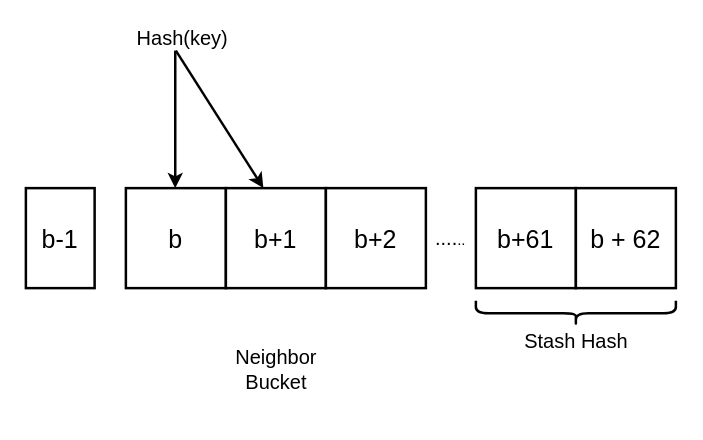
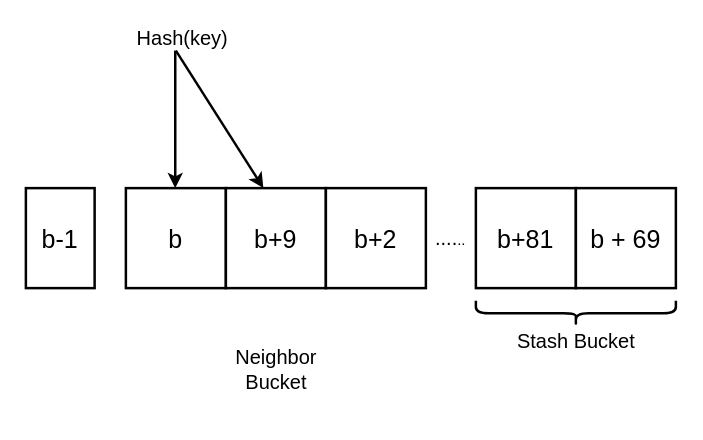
- <mxCell id="4" value="&lt;span style=&quot;font-size: 20px&quot;&gt;b+1&lt;/span&gt;" style="whiteSpace=wrap;html=1;aspect=fixed;strokeWidth=2;" parent="1" vertex="1"><mxGeometry x="180" y="150" width="80" height="80" as="geometry" /></mxCell>
+ <mxCell id="4" value="&lt;span style=&quot;font-size: 20px&quot;&gt;b+9&lt;/span&gt;" style="whiteSpace=wrap;html=1;aspect=fixed;strokeWidth=2;" parent="1" vertex="1"><mxGeometry x="180" y="150" width="80" height="80" as="geometry" /></mxCell>
- <mxCell id="10" value="&lt;font style=&quot;font-size: 20px&quot;&gt;b+61&lt;/font&gt;" style="whiteSpace=wrap;html=1;aspect=fixed;strokeWidth=2;" vertex="1" parent="1"><mxGeometry x="380" y="150" width="80" height="80" as="geometry" /></mxCell>
+ <mxCell id="10" value="&lt;font style=&quot;font-size: 20px&quot;&gt;b+81&lt;/font&gt;" style="whiteSpace=wrap;html=1;aspect=fixed;strokeWidth=2;" vertex="1" parent="1"><mxGeometry x="380" y="150" width="80" height="80" as="geometry" /></mxCell>
- <mxCell id="11" value="&lt;font style=&quot;font-size: 20px&quot;&gt;b + 62&lt;/font&gt;" style="whiteSpace=wrap;html=1;aspect=fixed;strokeWidth=2;" vertex="1" parent="1"><mxGeometry x="460" y="150" width="80" height="80" as="geometry" /></mxCell>
+ <mxCell id="11" value="&lt;font style=&quot;font-size: 20px&quot;&gt;b + 69&lt;/font&gt;" style="whiteSpace=wrap;html=1;aspect=fixed;strokeWidth=2;" vertex="1" parent="1"><mxGeometry x="460" y="150" width="80" height="80" as="geometry" /></mxCell>
- <mxCell id="14" value="&lt;font style=&quot;font-size: 16px&quot;&gt;Stash Hash&lt;/font&gt;" style="text;html=1;align=center;verticalAlign=middle;resizable=0;points=[];autosize=1;strokeColor=none;fillColor=none;fontSize=20;" vertex="1" parent="1"><mxGeometry x="405" y="255" width="110" height="30" as="geometry" /></mxCell>
+ <mxCell id="14" value="&lt;font style=&quot;font-size: 16px&quot;&gt;Stash Bucket&lt;/font&gt;" style="text;html=1;align=center;verticalAlign=middle;resizable=0;points=[];autosize=1;strokeColor=none;fillColor=none;fontSize=20;" vertex="1" parent="1"><mxGeometry x="405" y="255" width="110" height="30" as="geometry" /></mxCell>
